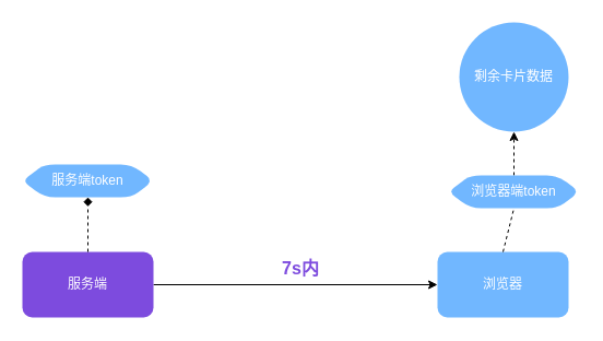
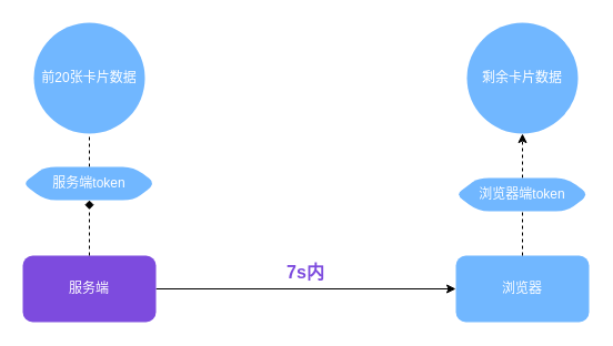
+ <mxCell id="5" value="前20张卡片数据" style="ellipse;whiteSpace=wrap;html=1;aspect=fixed;rounded=1;shadow=0;glass=0;sketch=0;fontColor=#FFFFFF;fillColor=#71B7FF;gradientColor=none;gradientDirection=radial;strokeColor=none;" vertex="1" parent="1"><mxGeometry x="30" y="20" width="100" height="100" as="geometry" /></mxCell>
+ <mxCell id="6" value="" style="endArrow=none;dashed=1;html=1;fontColor=#FFFFFF;entryX=0.5;entryY=1;entryDx=0;entryDy=0;exitX=0.5;exitY=0;exitDx=0;exitDy=0;startArrow=none;" edge="1" parent="1" source="9" target="5"><mxGeometry width="50" height="50" relative="1" as="geometry"><mxPoint x="270" y="290" as="sourcePoint" /><mxPoint x="320" y="240" as="targetPoint" /></mxGeometry></mxCell>
- <mxCell id="4" value="浏览器" style="rounded=1;whiteSpace=wrap;html=1;glass=0;fontColor=#FFFFFF;strokeColor=none;shadow=0;sketch=0;gradientDirection=radial;fillColor=#71B7FF;" vertex="1" parent="1"><mxGeometry x="400" y="230" width="120" height="60" as="geometry" /></mxCell>
+ <mxCell id="4" value="浏览器" style="rounded=1;whiteSpace=wrap;html=1;glass=0;fontColor=#FFFFFF;strokeColor=none;shadow=0;sketch=0;gradientDirection=radial;fillColor=#71B7FF;" vertex="1" parent="1"><mxGeometry x="410" y="230" width="120" height="60" as="geometry" /></mxCell>
